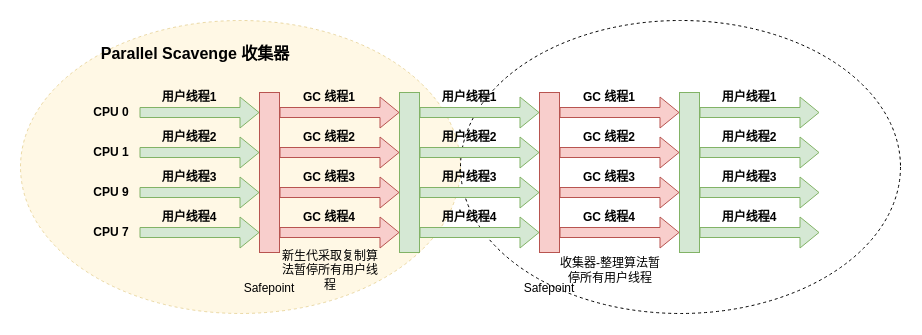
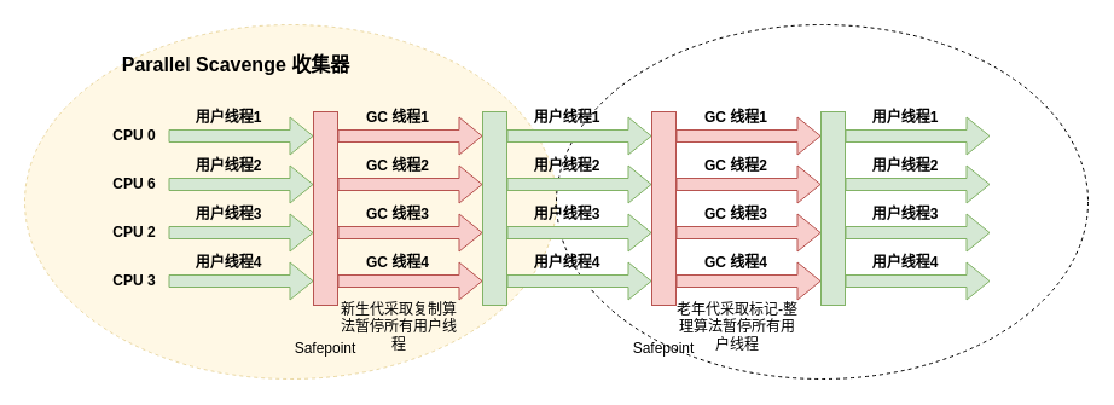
- <mxCell id="5" value="&lt;b&gt;CPU 1&lt;/b&gt;" style="text;html=1;strokeColor=none;fillColor=none;align=center;verticalAlign=middle;whiteSpace=wrap;rounded=0;container=0;" parent="1" vertex="1"><mxGeometry x="81" y="137" width="60" height="30" as="geometry" /></mxCell>
+ <mxCell id="5" value="&lt;b&gt;CPU 6&lt;/b&gt;" style="text;html=1;strokeColor=none;fillColor=none;align=center;verticalAlign=middle;whiteSpace=wrap;rounded=0;container=0;" parent="1" vertex="1"><mxGeometry x="81" y="137" width="60" height="30" as="geometry" /></mxCell>
- <mxCell id="6" value="&lt;b&gt;CPU 9&lt;/b&gt;" style="text;html=1;strokeColor=none;fillColor=none;align=center;verticalAlign=middle;whiteSpace=wrap;rounded=0;container=0;" parent="1" vertex="1"><mxGeometry x="81" y="177" width="60" height="30" as="geometry" /></mxCell>
+ <mxCell id="6" value="&lt;b&gt;CPU 2&lt;/b&gt;" style="text;html=1;strokeColor=none;fillColor=none;align=center;verticalAlign=middle;whiteSpace=wrap;rounded=0;container=0;" parent="1" vertex="1"><mxGeometry x="81" y="177" width="60" height="30" as="geometry" /></mxCell>
- <mxCell id="7" value="&lt;b&gt;CPU 7&lt;/b&gt;" style="text;html=1;strokeColor=none;fillColor=none;align=center;verticalAlign=middle;whiteSpace=wrap;rounded=0;container=0;" parent="1" vertex="1"><mxGeometry x="81" y="217" width="60" height="30" as="geometry" /></mxCell>
+ <mxCell id="7" value="&lt;b&gt;CPU 3&lt;/b&gt;" style="text;html=1;strokeColor=none;fillColor=none;align=center;verticalAlign=middle;whiteSpace=wrap;rounded=0;container=0;" parent="1" vertex="1"><mxGeometry x="81" y="217" width="60" height="30" as="geometry" /></mxCell>
- <mxCell id="46" value="收集器-整理算法暂停所有用户线程" style="text;html=1;strokeColor=none;fillColor=none;align=center;verticalAlign=middle;whiteSpace=wrap;rounded=0;container=0;" parent="1" vertex="1"><mxGeometry x="559" y="242" width="102" height="56" as="geometry" /></mxCell>
+ <mxCell id="46" value="老年代采取标记-整理算法暂停所有用户线程" style="text;html=1;strokeColor=none;fillColor=none;align=center;verticalAlign=middle;whiteSpace=wrap;rounded=0;container=0;" parent="1" vertex="1"><mxGeometry x="559" y="242" width="102" height="56" as="geometry" /></mxCell>
